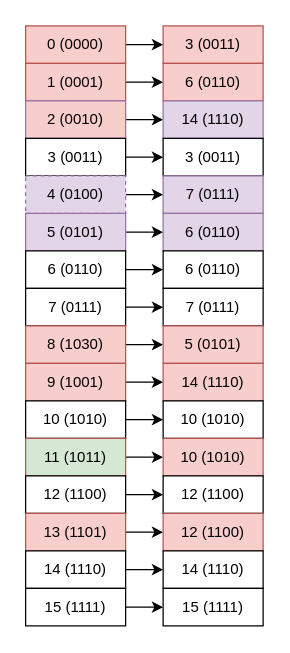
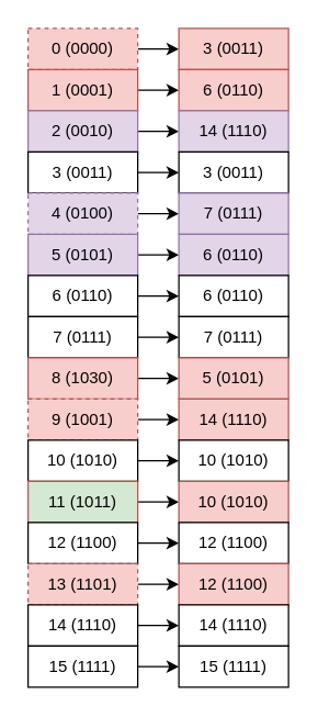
- <mxCell id="3" value="0 (0000)" style="rounded=0;whiteSpace=wrap;html=1;fillColor=#f8cecc;strokeColor=#b85450;" vertex="1" parent="1"><mxGeometry x="20" y="20" width="80" height="30" as="geometry" /></mxCell>
+ <mxCell id="3" value="0 (0000)" style="rounded=0;whiteSpace=wrap;html=1;fillColor=#f8cecc;strokeColor=#b85450;dashed=1;" vertex="1" parent="1"><mxGeometry x="20" y="20" width="80" height="30" as="geometry" /></mxCell>
- <mxCell id="9" value="2 (0010)" style="rounded=0;whiteSpace=wrap;html=1;fillColor=#f8cecc;strokeColor=#9673a6;" vertex="1" parent="1"><mxGeometry x="20" y="80" width="80" height="30" as="geometry" /></mxCell>
+ <mxCell id="9" value="2 (0010)" style="rounded=0;whiteSpace=wrap;html=1;fillColor=#e1d5e7;strokeColor=#9673a6;" vertex="1" parent="1"><mxGeometry x="20" y="80" width="80" height="30" as="geometry" /></mxCell>
- <mxCell id="30" value="9 (1001)" style="rounded=0;whiteSpace=wrap;html=1;fillColor=#f8cecc;strokeColor=#b85450;" vertex="1" parent="1"><mxGeometry x="20" y="290" width="80" height="30" as="geometry" /></mxCell>
+ <mxCell id="30" value="9 (1001)" style="rounded=0;whiteSpace=wrap;html=1;fillColor=#f8cecc;strokeColor=#b85450;dashed=1;" vertex="1" parent="1"><mxGeometry x="20" y="290" width="80" height="30" as="geometry" /></mxCell>
- <mxCell id="42" value="13 (1101)" style="rounded=0;whiteSpace=wrap;html=1;fillColor=#f8cecc;strokeColor=#b85450;" vertex="1" parent="1"><mxGeometry x="20" y="410" width="80" height="30" as="geometry" /></mxCell>
+ <mxCell id="42" value="13 (1101)" style="rounded=0;whiteSpace=wrap;html=1;fillColor=#f8cecc;strokeColor=#b85450;dashed=1;" vertex="1" parent="1"><mxGeometry x="20" y="410" width="80" height="30" as="geometry" /></mxCell>
